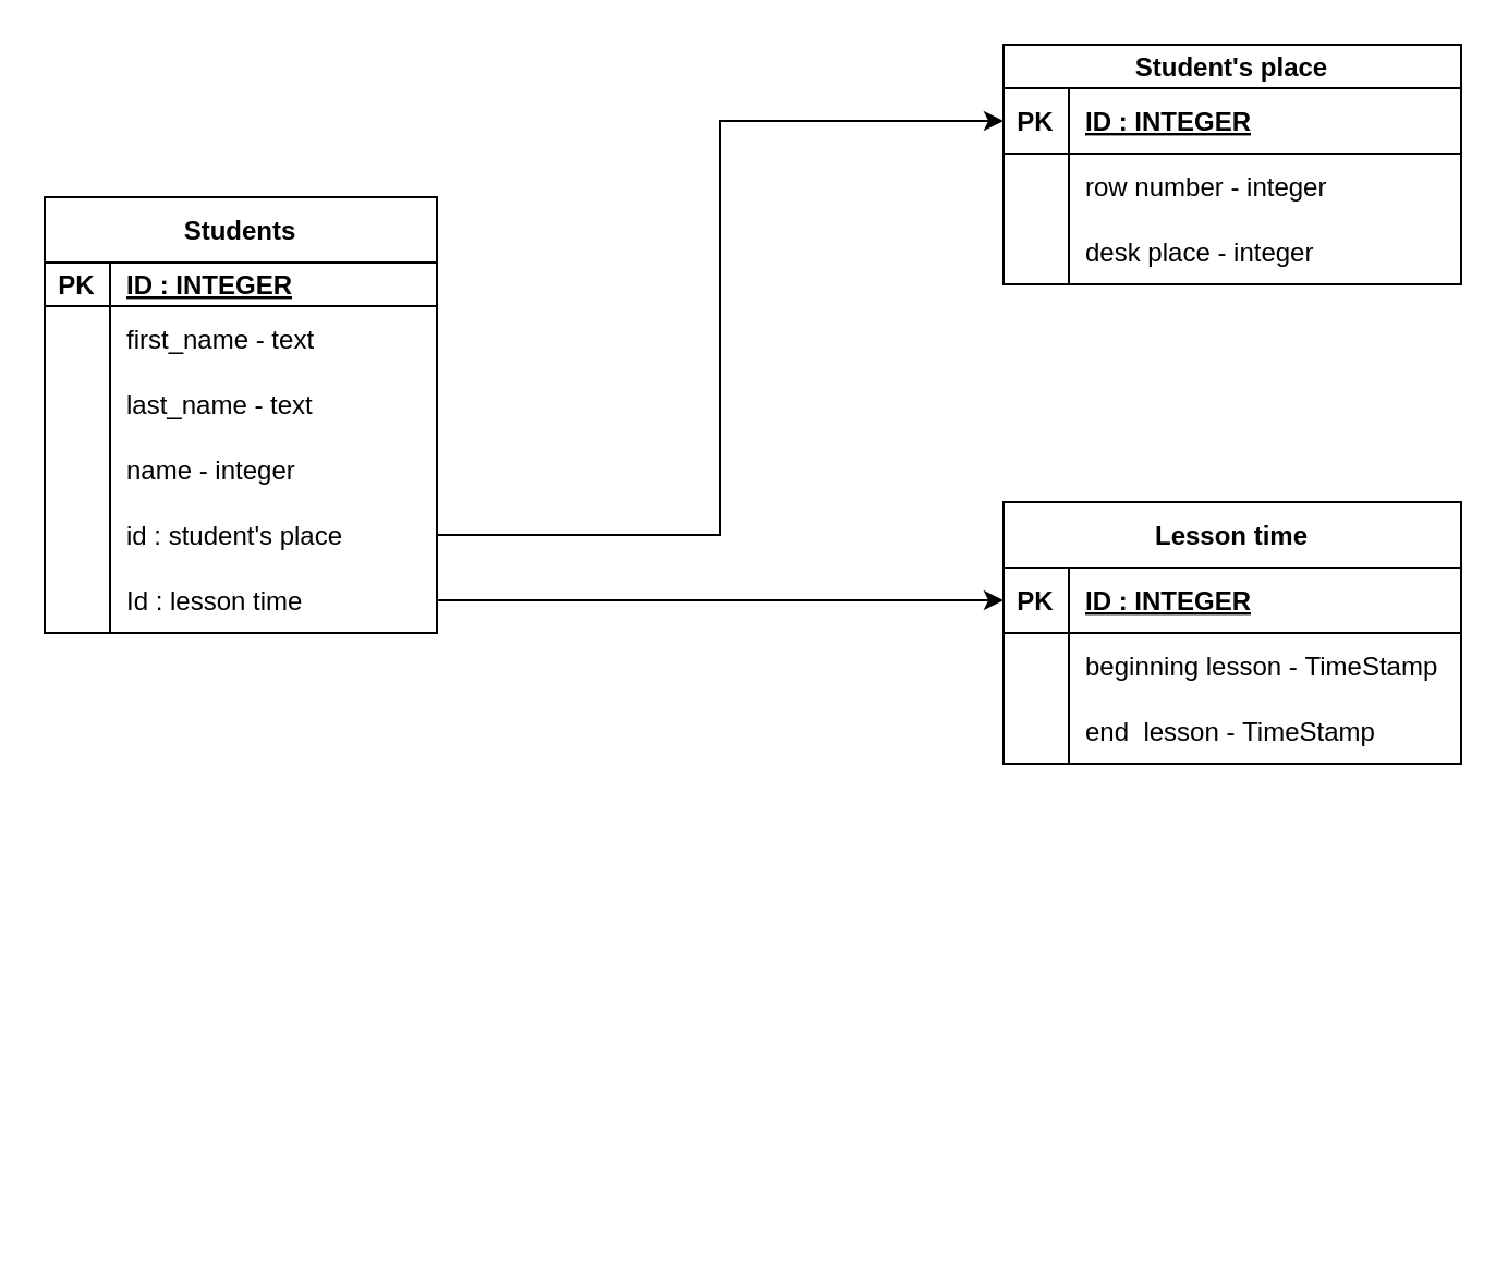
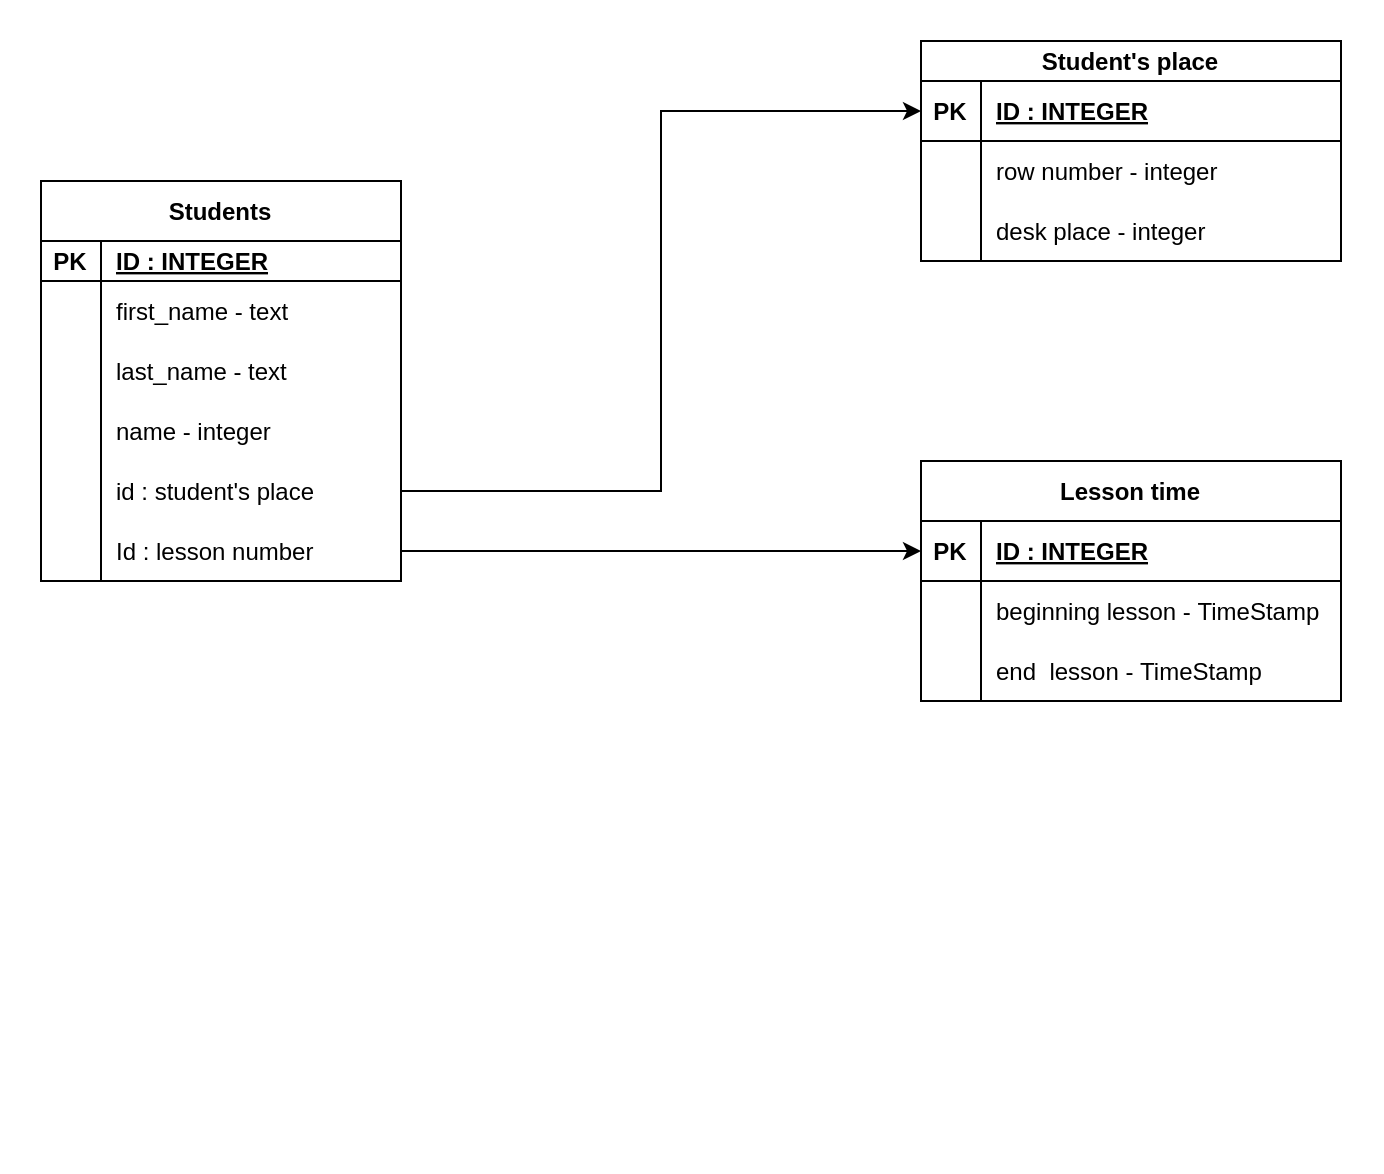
- <mxCell id="31" value="Id : lesson time" style="shape=partialRectangle;connectable=0;fillColor=none;top=0;left=0;bottom=0;right=0;align=left;spacingLeft=6;overflow=hidden;" vertex="1" parent="29"><mxGeometry x="30" width="150" height="30" as="geometry"><mxRectangle width="150" height="30" as="alternateBounds" /></mxGeometry></mxCell>
+ <mxCell id="31" value="Id : lesson number" style="shape=partialRectangle;connectable=0;fillColor=none;top=0;left=0;bottom=0;right=0;align=left;spacingLeft=6;overflow=hidden;" vertex="1" parent="29"><mxGeometry x="30" width="150" height="30" as="geometry"><mxRectangle width="150" height="30" as="alternateBounds" /></mxGeometry></mxCell>
